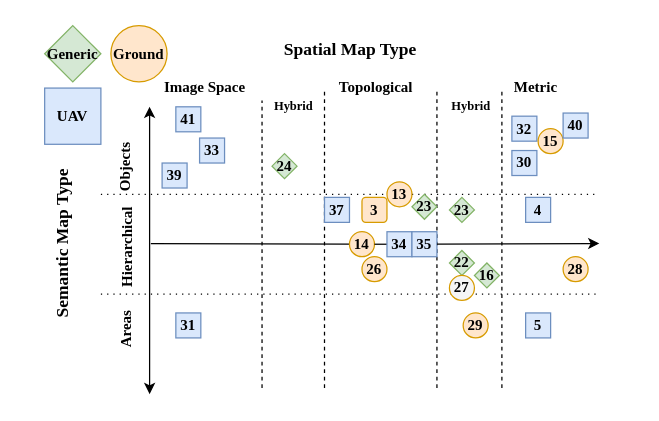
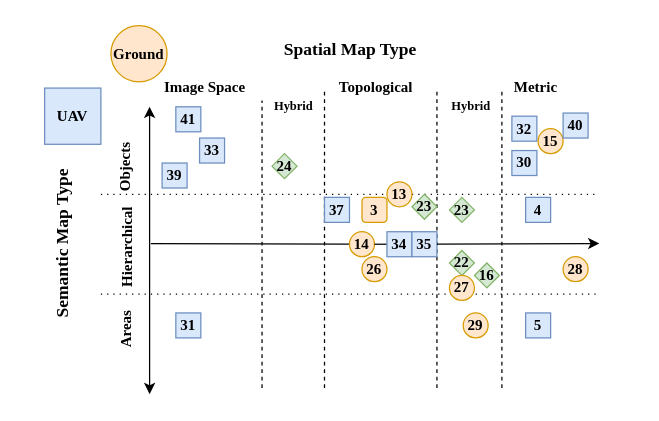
- <mxCell id="5" value="Generic" style="rhombus;whiteSpace=wrap;html=1;aspect=fixed;fontSize=12;align=center;fontStyle=1;fillColor=#d5e8d4;strokeColor=#82b366;fontFamily=Times New Roman;" parent="1" vertex="1"><mxGeometry x="35" y="20" width="45" height="45" as="geometry" /></mxCell>
- <mxCell id="51" value="27" style="ellipse;whiteSpace=wrap;html=1;aspect=fixed;fontSize=12;align=center;fontStyle=1;fillColor=#f5f5f5;strokeColor=#d79b00;fontFamily=Times New Roman;" parent="1" vertex="1"><mxGeometry x="359" y="220" width="20" height="20" as="geometry" /></mxCell>
+ <mxCell id="51" value="27" style="ellipse;whiteSpace=wrap;html=1;aspect=fixed;fontSize=12;align=center;fontStyle=1;fillColor=#ffe6cc;strokeColor=#d79b00;fontFamily=Times New Roman;" parent="1" vertex="1"><mxGeometry x="359" y="220" width="20" height="20" as="geometry" /></mxCell>
